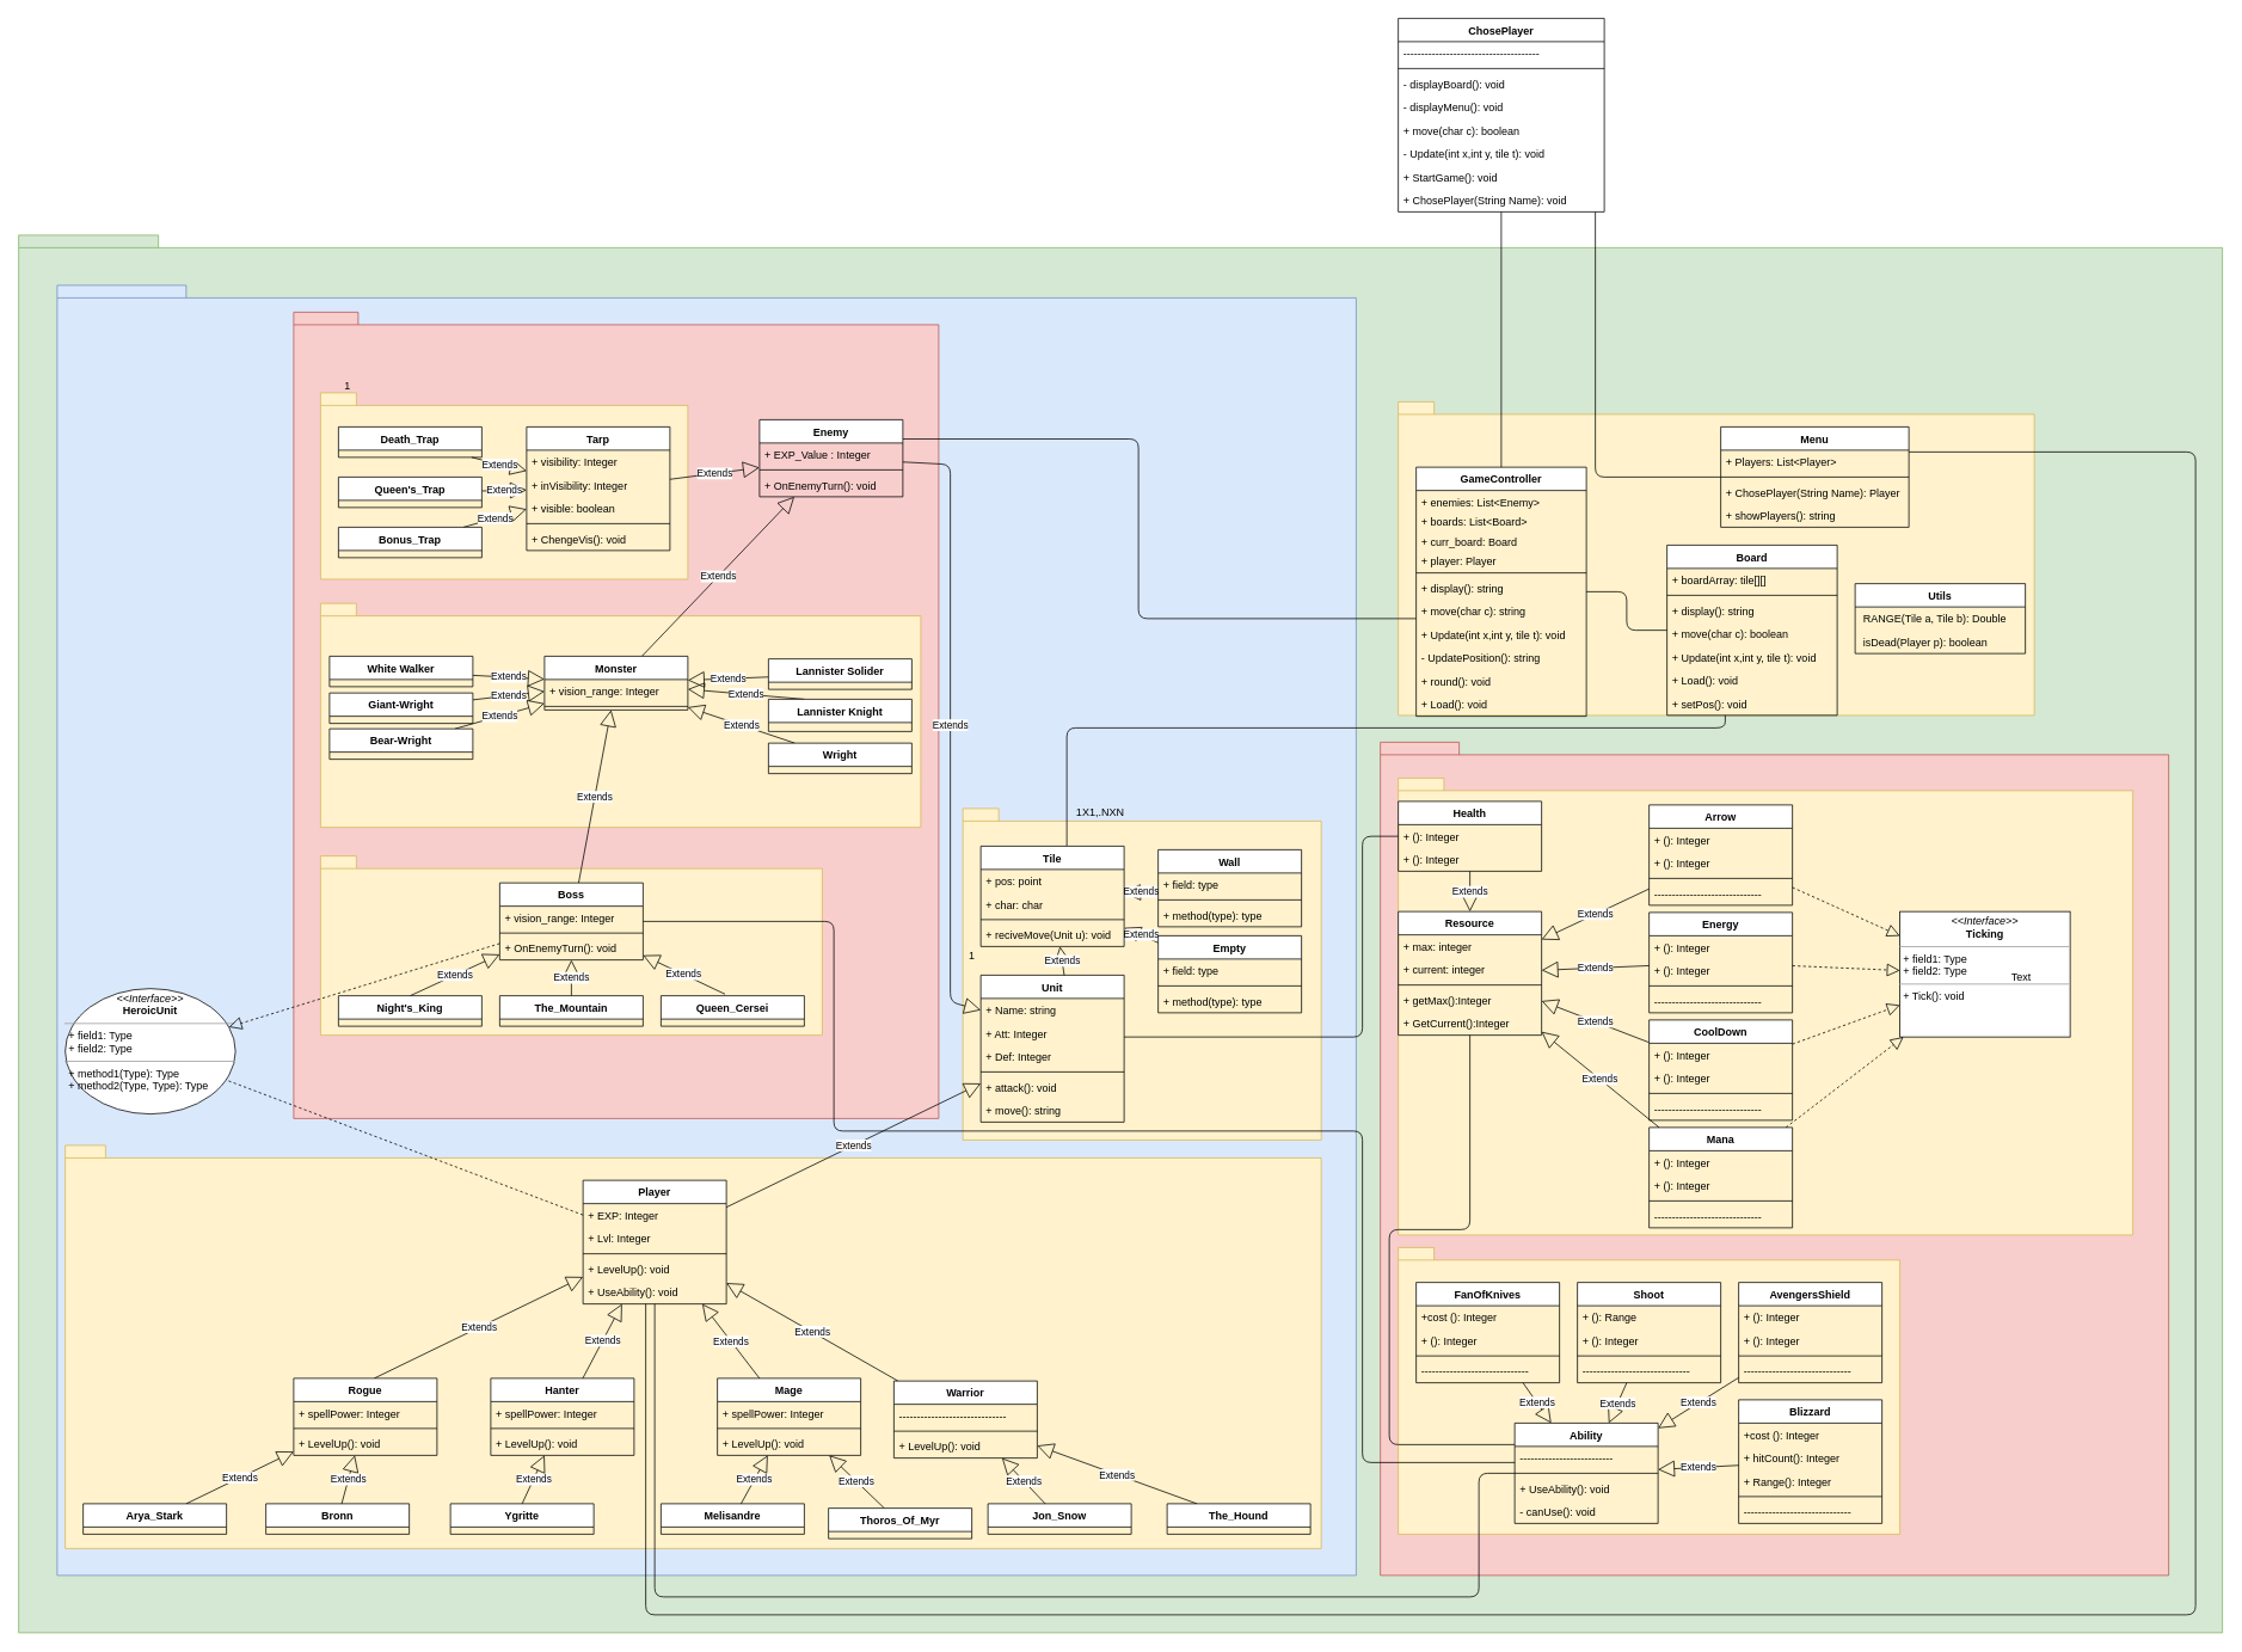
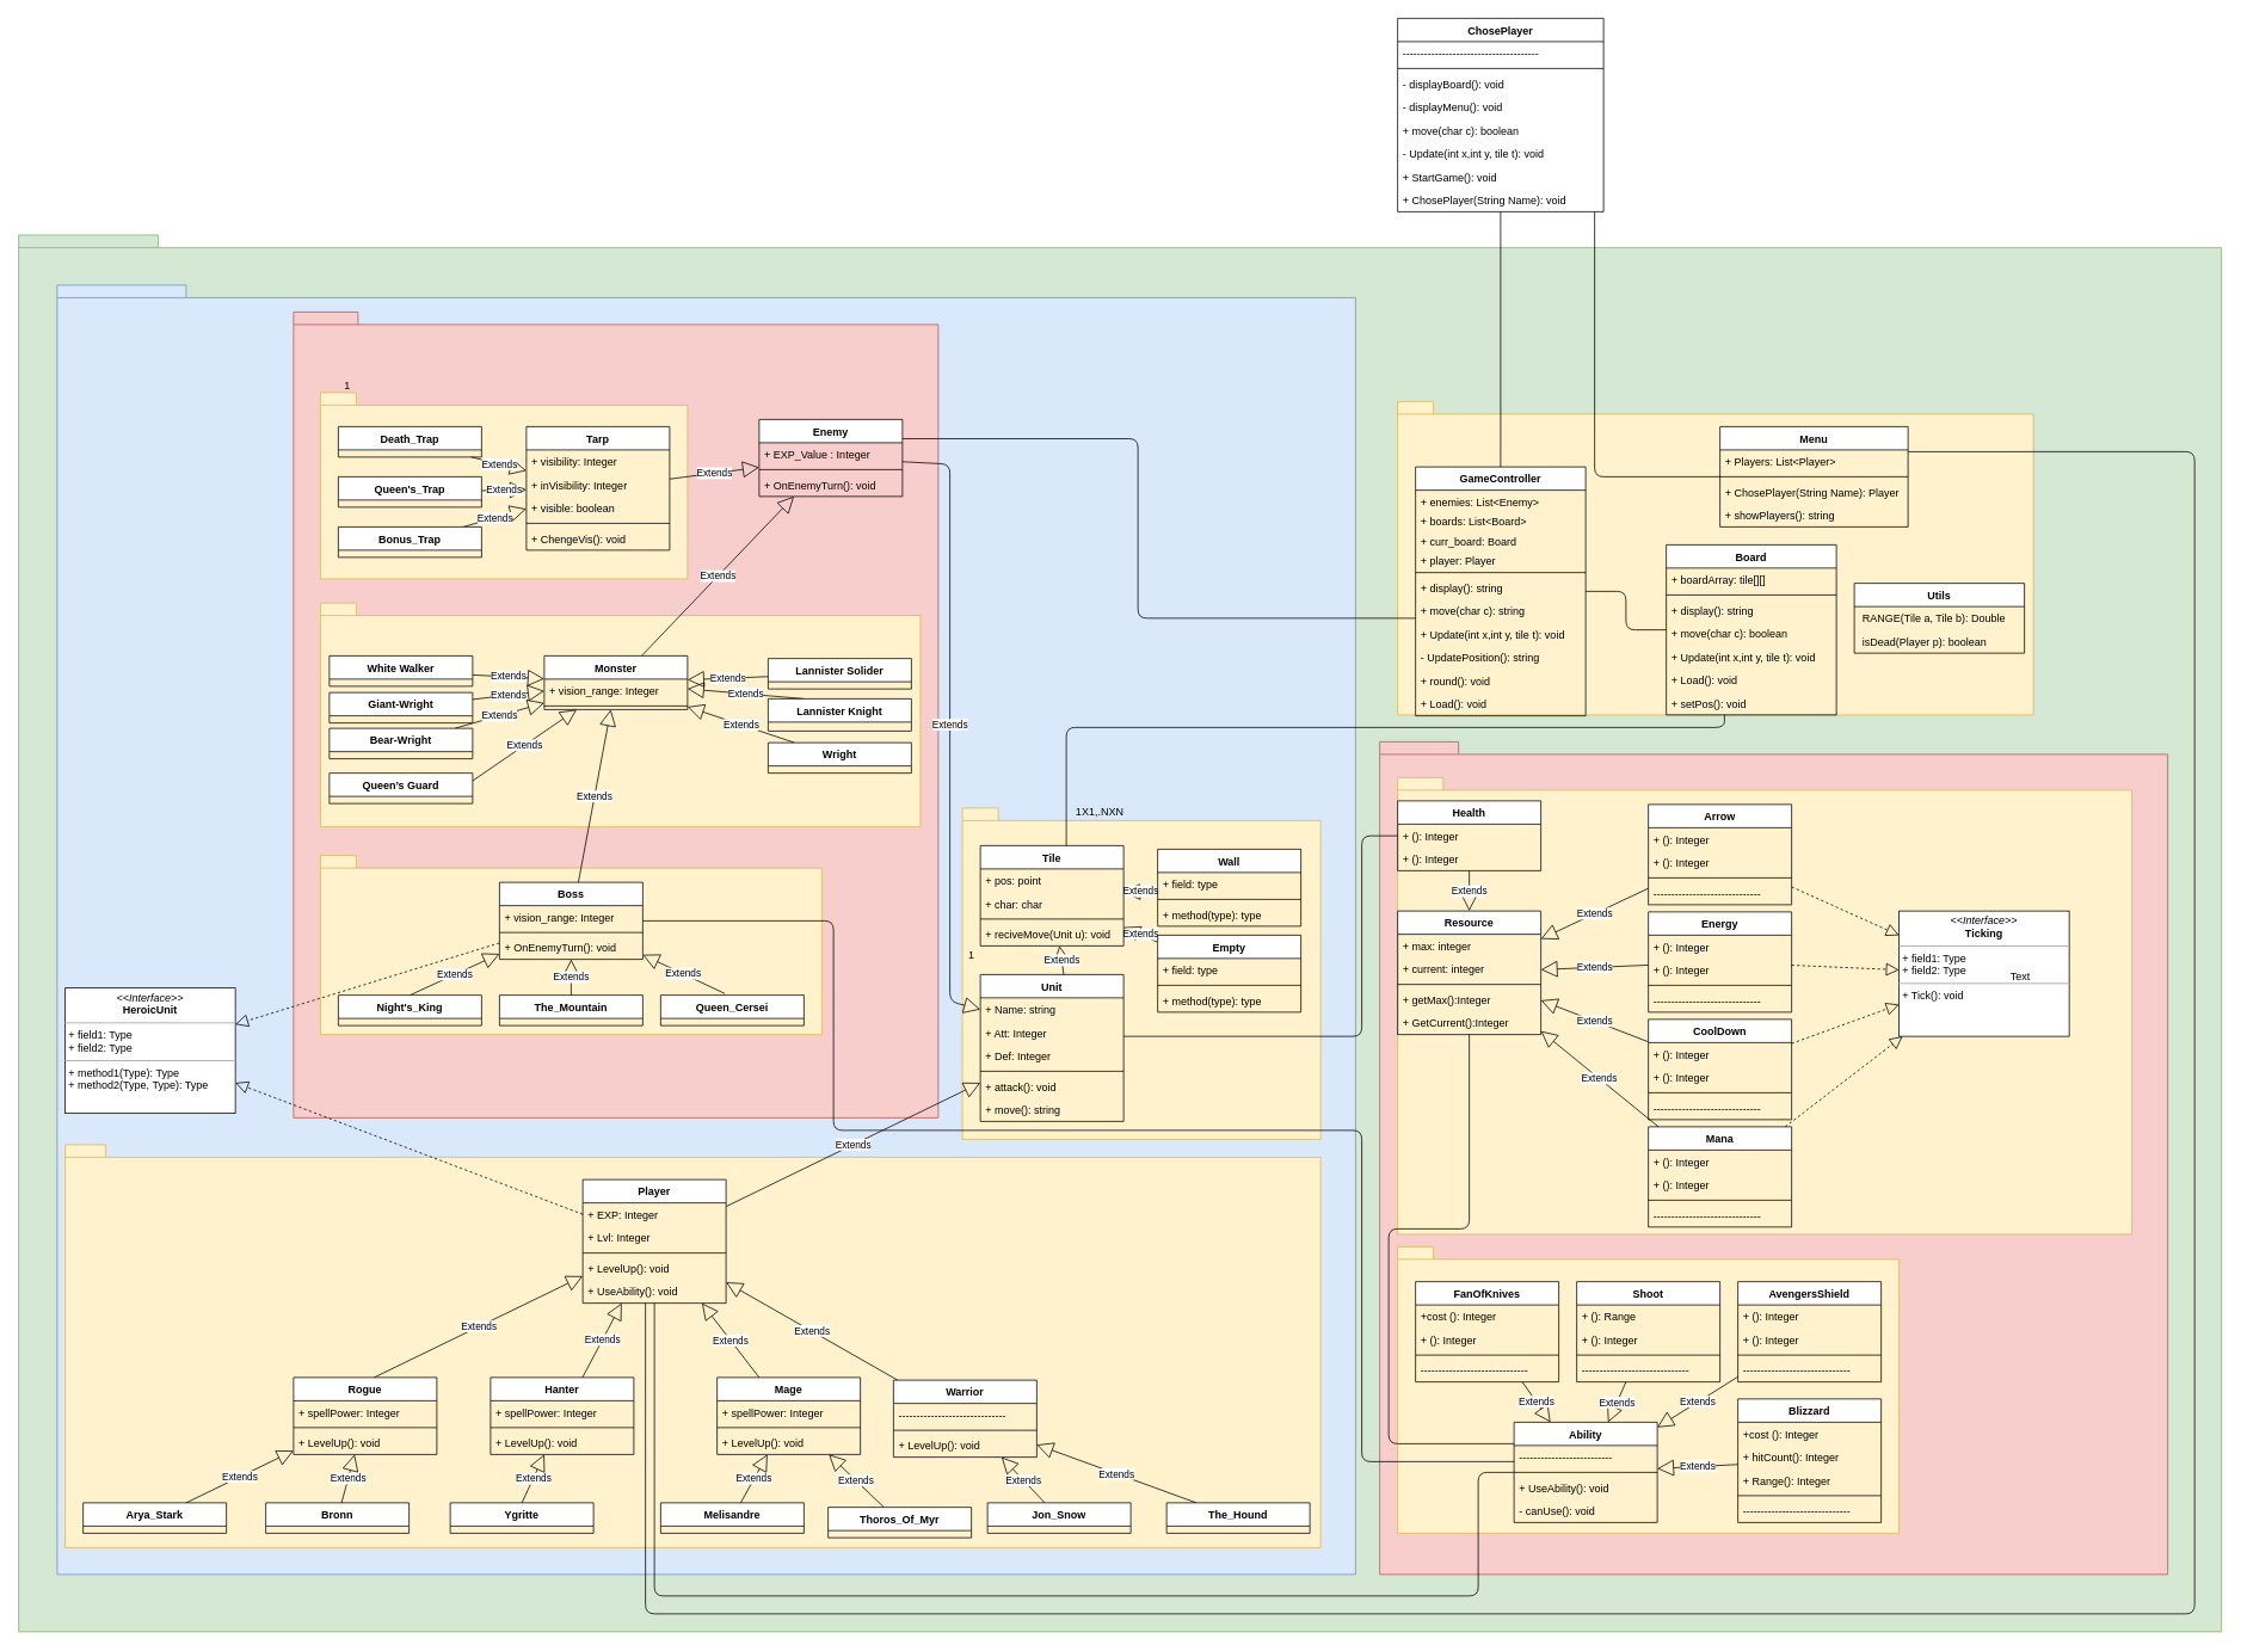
+ <mxCell id="95" value="Extends" style="endArrow=block;endSize=16;endFill=0;html=1;exitX=1;exitY=0.25;exitDx=0;exitDy=0;" parent="1" source="146" target="170" edge="1"><mxGeometry width="160" relative="1" as="geometry"><mxPoint x="597" y="973" as="sourcePoint" /><mxPoint x="633.203" y="895" as="targetPoint" /></mxGeometry></mxCell>
+ <mxCell id="146" value="Queen’s Guard" style="swimlane;fontStyle=1;align=center;verticalAlign=top;childLayout=stackLayout;horizontal=1;startSize=26;horizontalStack=0;resizeParent=1;resizeParentMax=0;resizeLast=0;collapsible=1;marginBottom=0;" parent="1" vertex="1"><mxGeometry x="367" y="863" width="160" height="34" as="geometry" /></mxCell>
- <mxCell id="56" value="&lt;p style=&quot;margin: 0px ; margin-top: 4px ; text-align: center&quot;&gt;&lt;i&gt;&amp;lt;&amp;lt;Interface&amp;gt;&amp;gt;&lt;/i&gt;&lt;br&gt;&lt;b&gt;HeroicUnit&lt;/b&gt;&lt;/p&gt;&lt;hr size=&quot;1&quot;&gt;&lt;p style=&quot;margin: 0px ; margin-left: 4px&quot;&gt;+ field1: Type&lt;br&gt;+ field2: Type&lt;/p&gt;&lt;hr size=&quot;1&quot;&gt;&lt;p style=&quot;margin: 0px ; margin-left: 4px&quot;&gt;+ method1(Type): Type&lt;br&gt;+ method2(Type, Type): Type&lt;/p&gt;" style="ellipse;verticalAlign=top;align=left;overflow=fill;fontSize=12;fontFamily=Helvetica;html=1;" parent="1" vertex="1"><mxGeometry x="72" y="1103" width="190" height="140" as="geometry" /></mxCell>
+ <mxCell id="56" value="&lt;p style=&quot;margin: 0px ; margin-top: 4px ; text-align: center&quot;&gt;&lt;i&gt;&amp;lt;&amp;lt;Interface&amp;gt;&amp;gt;&lt;/i&gt;&lt;br&gt;&lt;b&gt;HeroicUnit&lt;/b&gt;&lt;/p&gt;&lt;hr size=&quot;1&quot;&gt;&lt;p style=&quot;margin: 0px ; margin-left: 4px&quot;&gt;+ field1: Type&lt;br&gt;+ field2: Type&lt;/p&gt;&lt;hr size=&quot;1&quot;&gt;&lt;p style=&quot;margin: 0px ; margin-left: 4px&quot;&gt;+ method1(Type): Type&lt;br&gt;+ method2(Type, Type): Type&lt;/p&gt;" style="verticalAlign=top;align=left;overflow=fill;fontSize=12;fontFamily=Helvetica;html=1;" parent="1" vertex="1"><mxGeometry x="72" y="1103" width="190" height="140" as="geometry" /></mxCell>
- <mxCell id="58" value="" style="endArrow=none;dashed=1;endFill=0;endSize=12;html=1;" parent="1" source="195" target="56" edge="1"><mxGeometry width="160" relative="1" as="geometry"><mxPoint x="3740" y="578" as="sourcePoint" /><mxPoint x="3900" y="578" as="targetPoint" /></mxGeometry></mxCell>
+ <mxCell id="58" value="" style="endArrow=block;dashed=1;endFill=0;endSize=12;html=1;" parent="1" source="195" target="56" edge="1"><mxGeometry width="160" relative="1" as="geometry"><mxPoint x="3740" y="578" as="sourcePoint" /><mxPoint x="3900" y="578" as="targetPoint" /></mxGeometry></mxCell>
